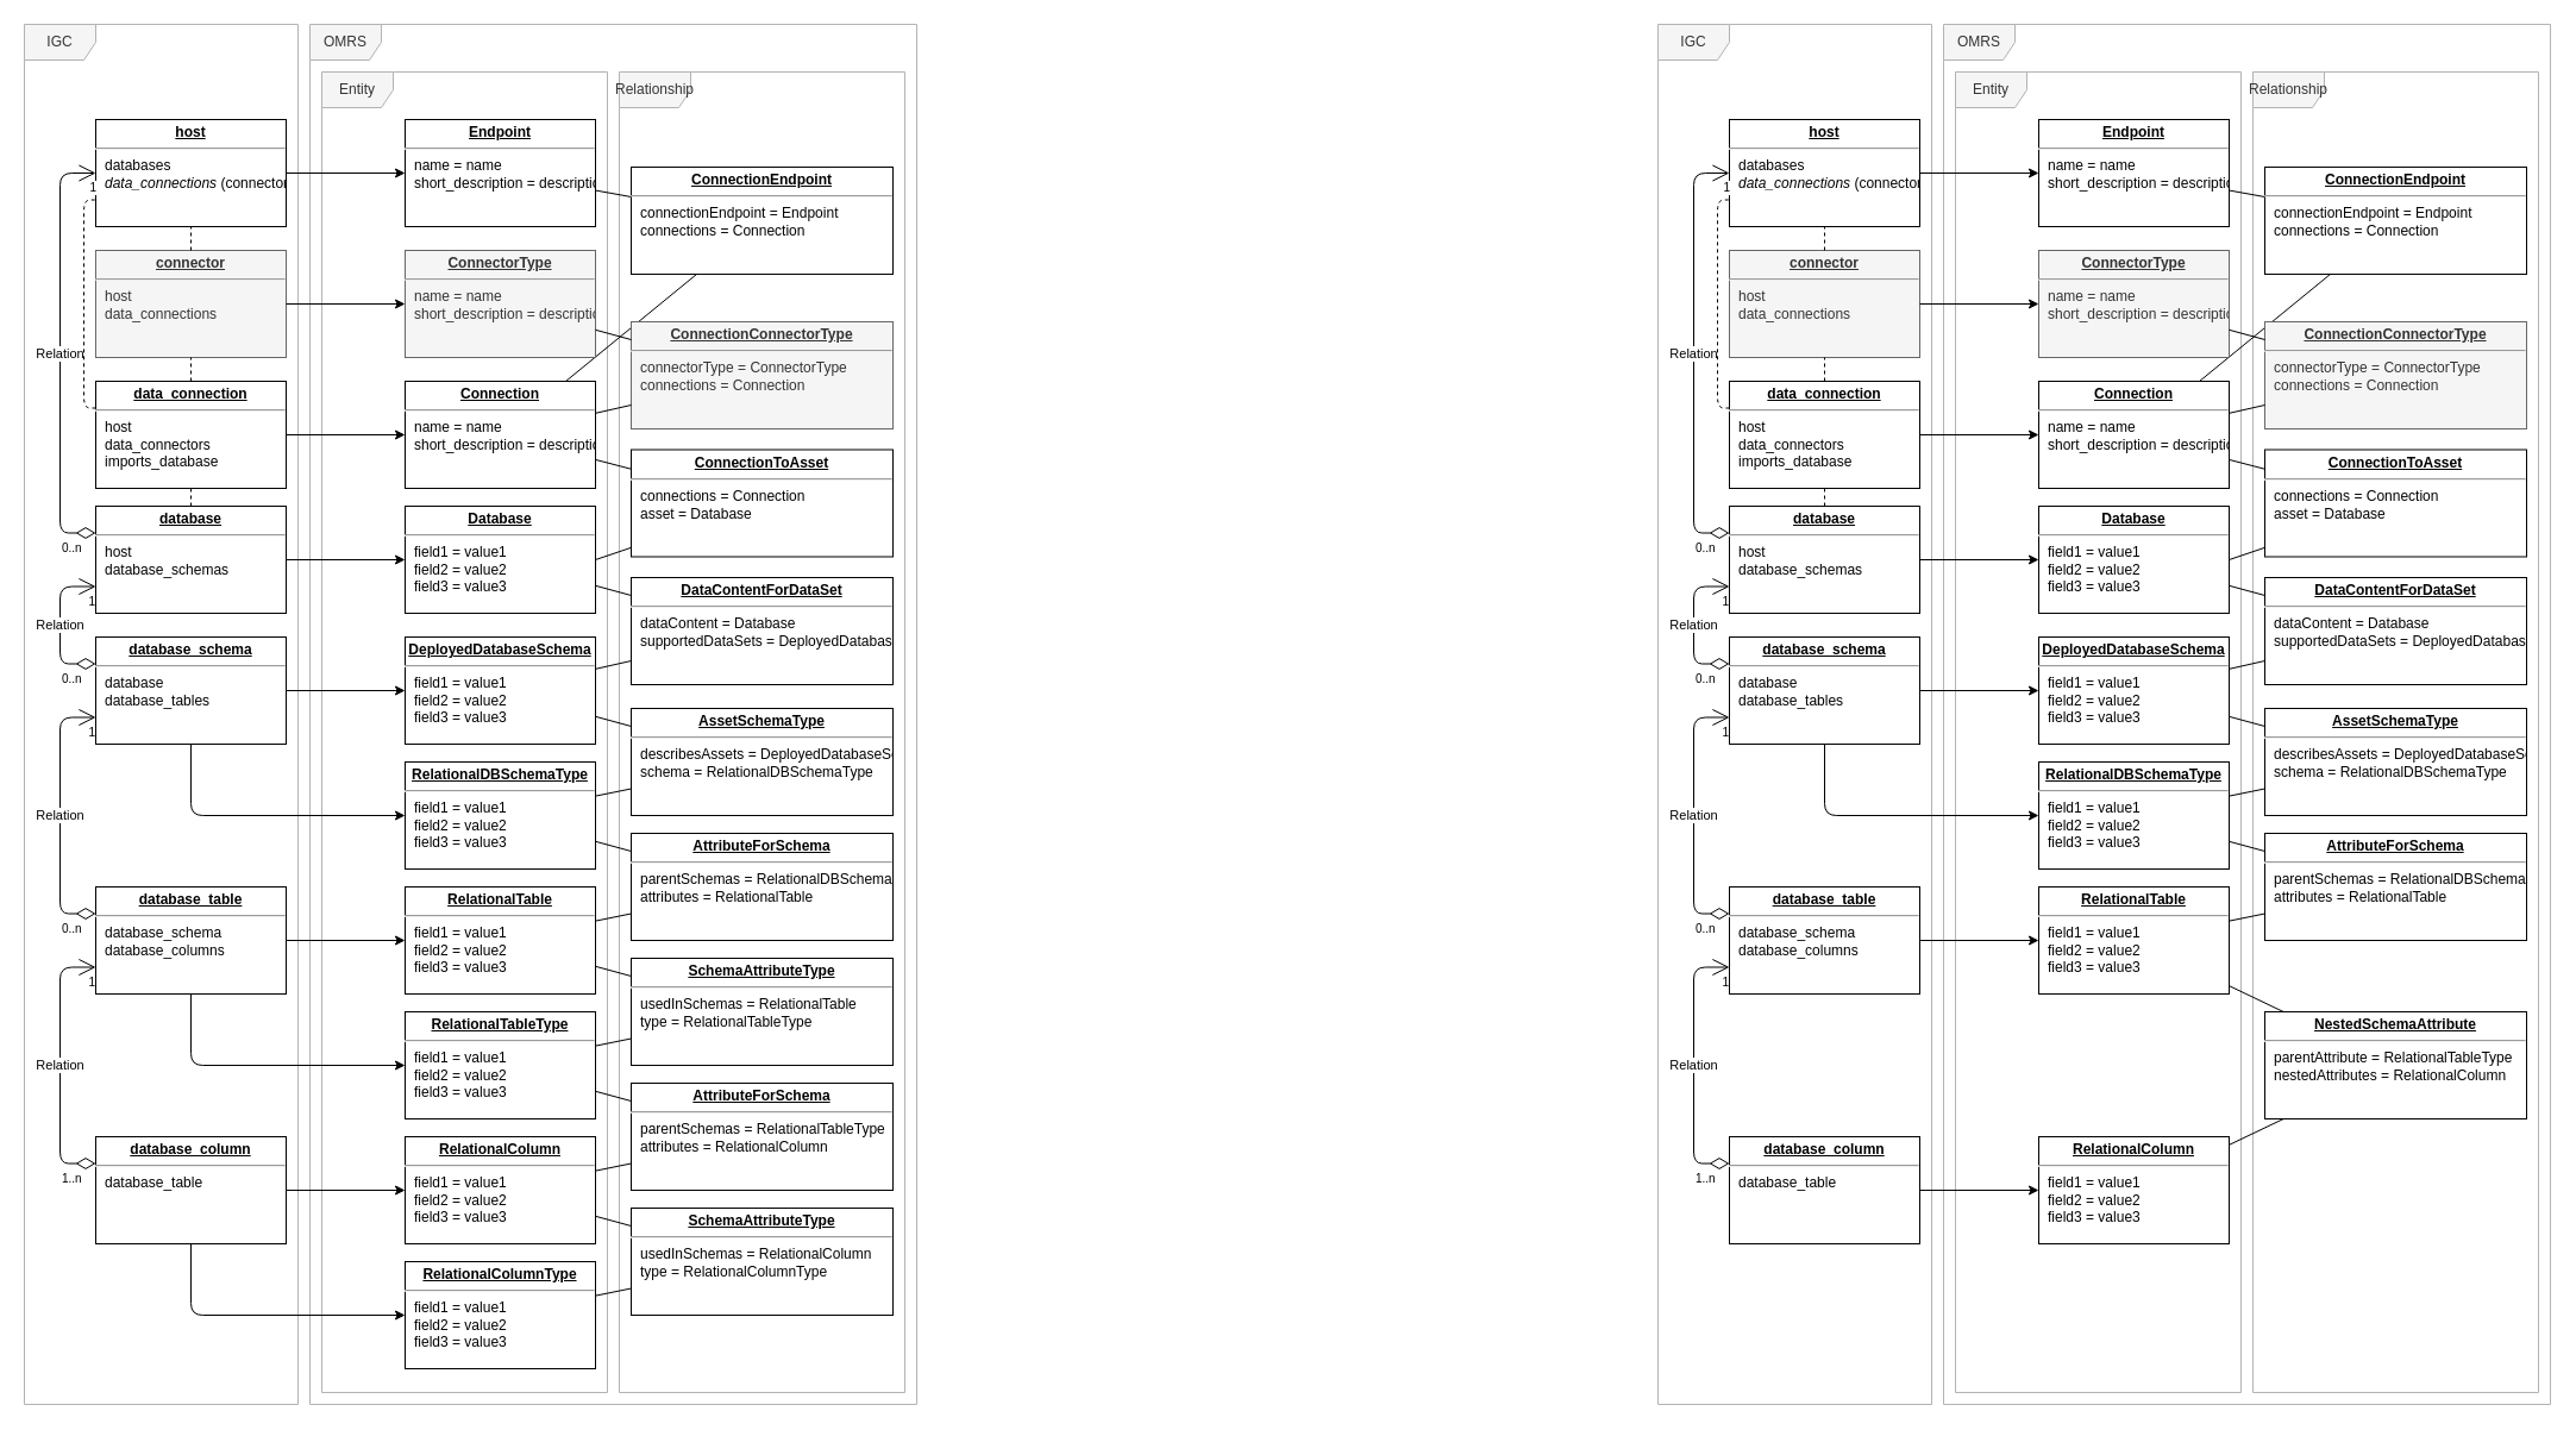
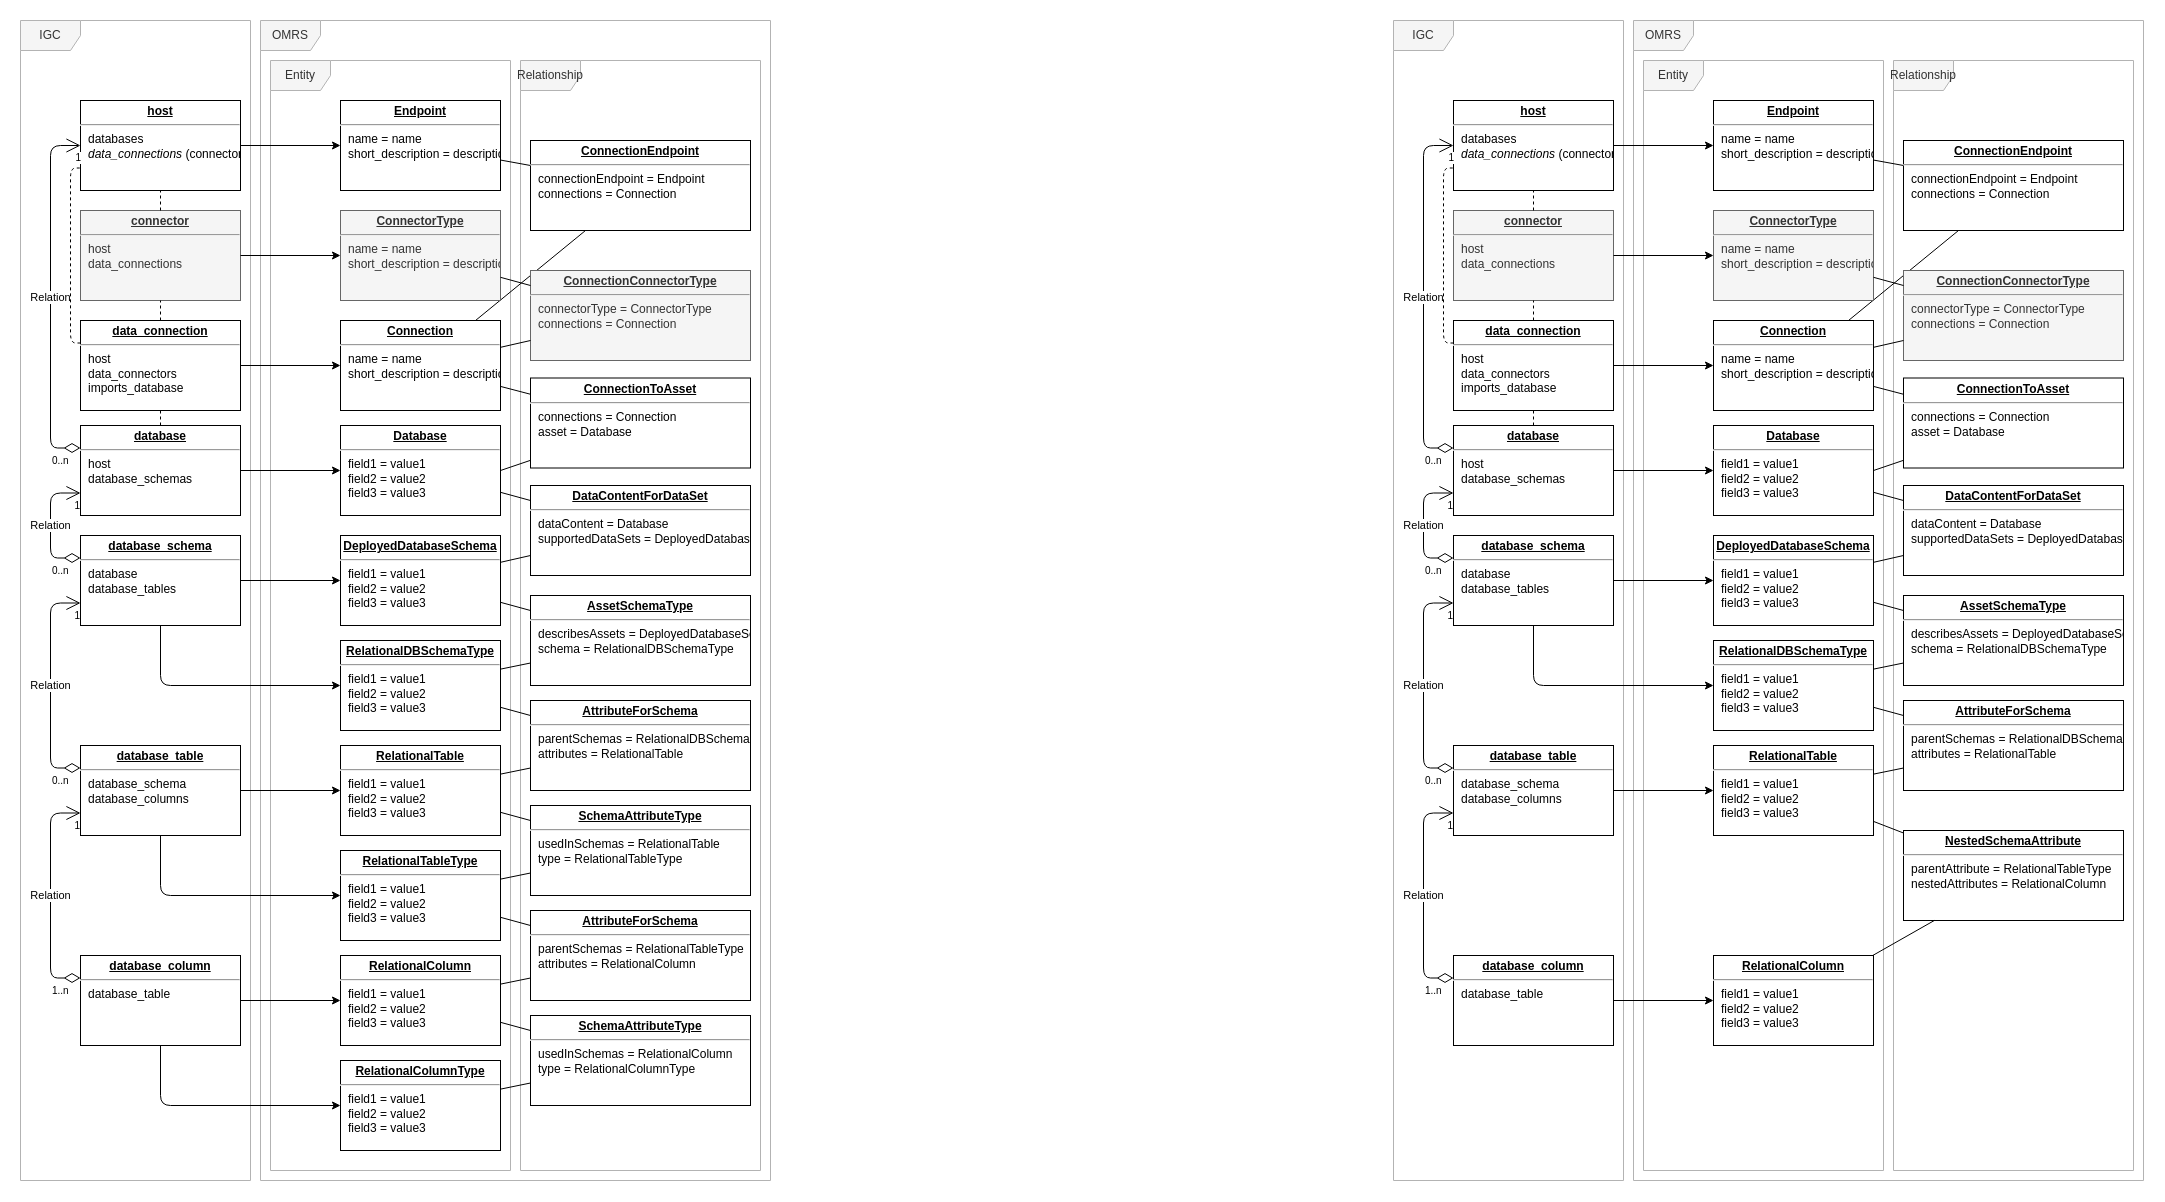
- <mxCell id="93" value="&lt;p style=&quot;margin: 0px ; margin-top: 4px ; text-align: center ; text-decoration: underline&quot;&gt;&lt;b&gt;NestedSchemaAttribute&lt;/b&gt;&lt;/p&gt;&lt;hr&gt;&lt;p style=&quot;margin: 0px ; margin-left: 8px&quot;&gt;parentAttribute = RelationalTableType&lt;br&gt;nestedAttributes = RelationalColumn&lt;br&gt;&lt;/p&gt;" style="verticalAlign=top;align=left;overflow=fill;fontSize=12;fontFamily=Helvetica;html=1;" parent="1" vertex="1"><mxGeometry x="1903" y="850" width="220" height="90" as="geometry" /></mxCell>
+ <mxCell id="93" value="&lt;p style=&quot;margin: 0px ; margin-top: 4px ; text-align: center ; text-decoration: underline&quot;&gt;&lt;b&gt;NestedSchemaAttribute&lt;/b&gt;&lt;/p&gt;&lt;hr&gt;&lt;p style=&quot;margin: 0px ; margin-left: 8px&quot;&gt;parentAttribute = RelationalTableType&lt;br&gt;nestedAttributes = RelationalColumn&lt;br&gt;&lt;/p&gt;" style="verticalAlign=top;align=left;overflow=fill;fontSize=12;fontFamily=Helvetica;html=1;" parent="1" vertex="1"><mxGeometry x="1903" y="830" width="220" height="90" as="geometry" /></mxCell>
